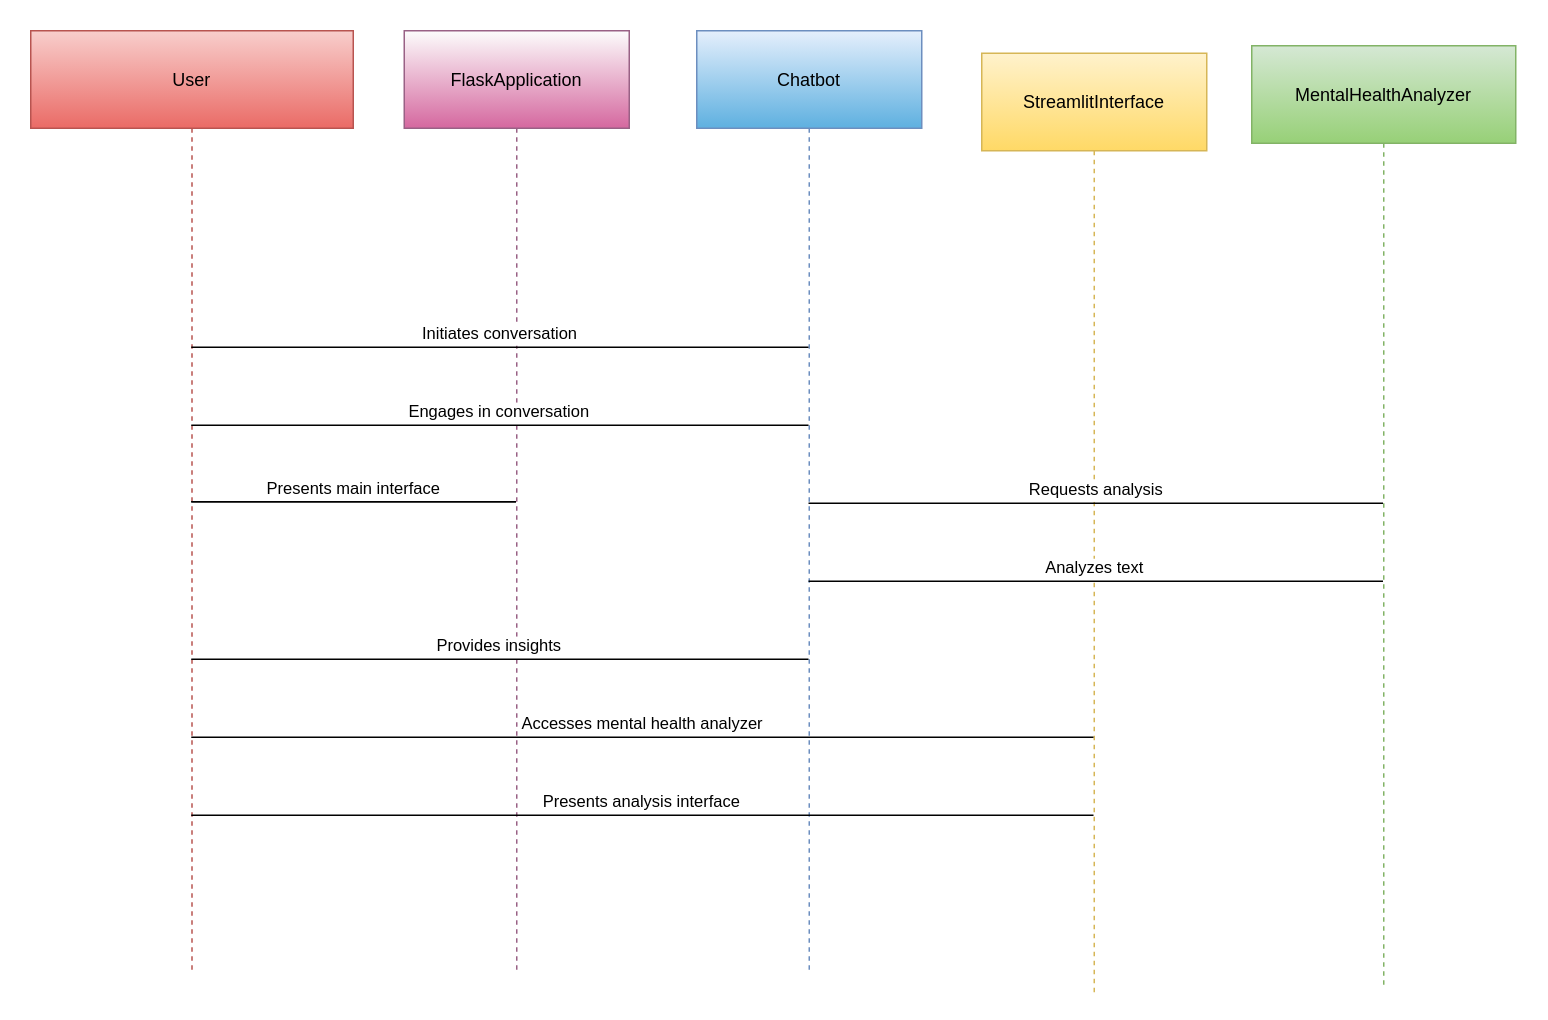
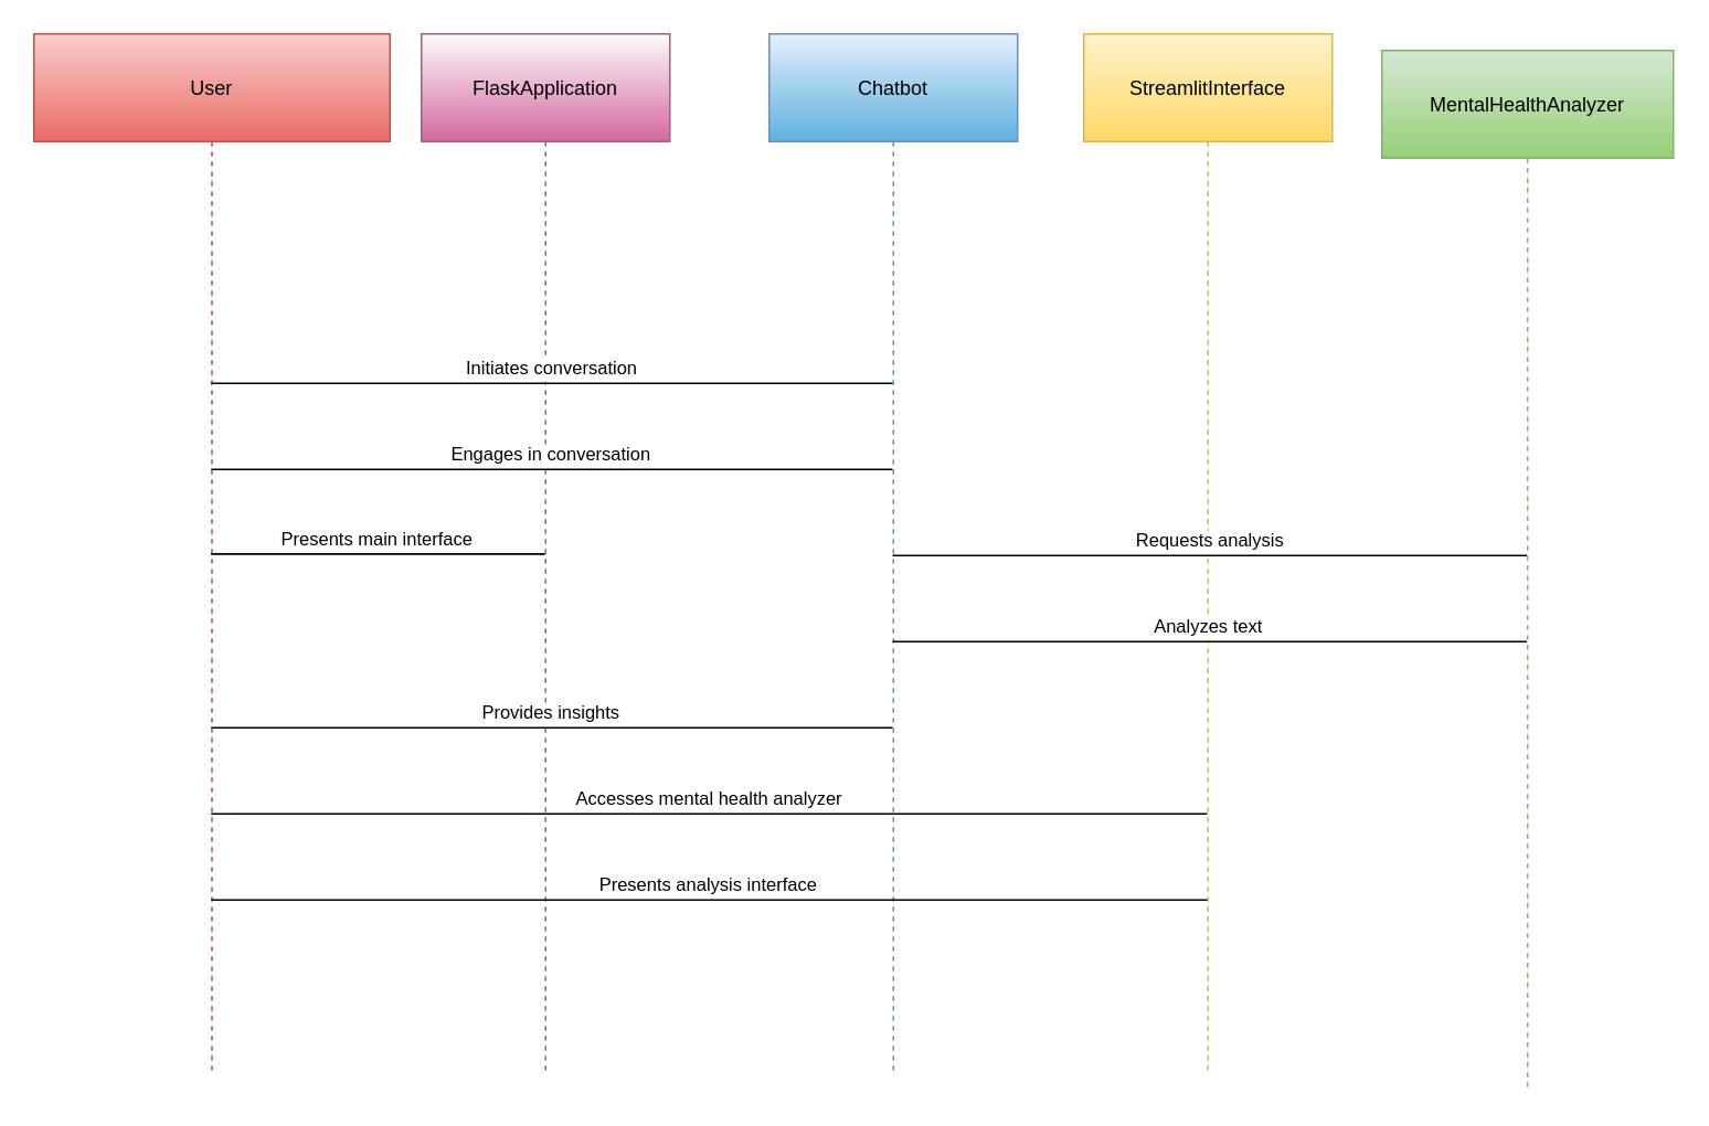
- <mxCell id="3" value="FlaskApplication" style="shape=umlLifeline;perimeter=lifelinePerimeter;whiteSpace=wrap;container=1;dropTarget=0;collapsible=0;recursiveResize=0;outlineConnect=0;portConstraint=eastwest;newEdgeStyle={&quot;edgeStyle&quot;:&quot;elbowEdgeStyle&quot;,&quot;elbow&quot;:&quot;vertical&quot;,&quot;curved&quot;:0,&quot;rounded&quot;:0};size=65;fillColor=#fcfcfc;strokeColor=#996185;gradientColor=#D5689F;" parent="1" vertex="1"><mxGeometry x="269" y="20" width="150" height="628" as="geometry" /></mxCell>
+ <mxCell id="3" value="FlaskApplication" style="shape=umlLifeline;perimeter=lifelinePerimeter;whiteSpace=wrap;container=1;dropTarget=0;collapsible=0;recursiveResize=0;outlineConnect=0;portConstraint=eastwest;newEdgeStyle={&quot;edgeStyle&quot;:&quot;elbowEdgeStyle&quot;,&quot;elbow&quot;:&quot;vertical&quot;,&quot;curved&quot;:0,&quot;rounded&quot;:0};size=65;fillColor=#fcfcfc;strokeColor=#996185;gradientColor=#D5689F;" parent="1" vertex="1"><mxGeometry x="254" y="20" width="150" height="628" as="geometry" /></mxCell>
- <mxCell id="5" value="StreamlitInterface" style="shape=umlLifeline;perimeter=lifelinePerimeter;whiteSpace=wrap;container=1;dropTarget=0;collapsible=0;recursiveResize=0;outlineConnect=0;portConstraint=eastwest;newEdgeStyle={&quot;edgeStyle&quot;:&quot;elbowEdgeStyle&quot;,&quot;elbow&quot;:&quot;vertical&quot;,&quot;curved&quot;:0,&quot;rounded&quot;:0};size=65;fillColor=#fff2cc;gradientColor=#ffd966;strokeColor=#d6b656;" parent="1" vertex="1"><mxGeometry x="654" y="35" width="150" height="628" as="geometry" /></mxCell>
+ <mxCell id="5" value="StreamlitInterface" style="shape=umlLifeline;perimeter=lifelinePerimeter;whiteSpace=wrap;container=1;dropTarget=0;collapsible=0;recursiveResize=0;outlineConnect=0;portConstraint=eastwest;newEdgeStyle={&quot;edgeStyle&quot;:&quot;elbowEdgeStyle&quot;,&quot;elbow&quot;:&quot;vertical&quot;,&quot;curved&quot;:0,&quot;rounded&quot;:0};size=65;fillColor=#fff2cc;gradientColor=#ffd966;strokeColor=#d6b656;" parent="1" vertex="1"><mxGeometry x="654" y="20" width="150" height="628" as="geometry" /></mxCell>
